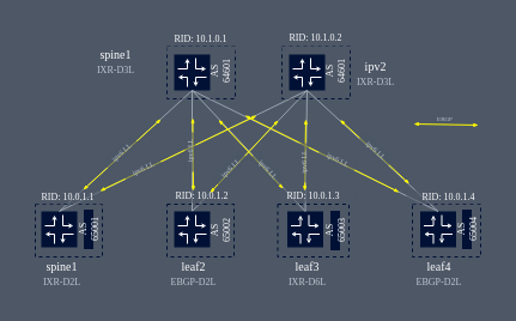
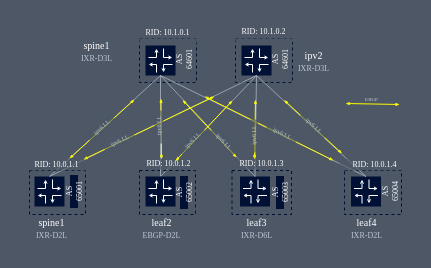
- <mxCell id="67" value="&lt;font face=&quot;Fira Code&quot; data-font-src=&quot;https://fonts.googleapis.com/css?family=Fira+Code&quot;&gt;AS 65004&lt;/font&gt;" style="rounded=0;whiteSpace=wrap;html=1;dashed=1;fillColor=#001135;fontFamily=Manrope;fontSource=https%3A%2F%2Ffonts.googleapis.com%2Fcss%3Ffamily%3DManrope;fontSize=8;fontColor=#FFFFFF;strokeColor=none;rotation=-90;" vertex="1" parent="1"><mxGeometry x="373" y="187" width="33" height="8" as="geometry" /></mxCell>
+ <mxCell id="67" value="&lt;font face=&quot;Fira Code&quot; data-font-src=&quot;https://fonts.googleapis.com/css?family=Fira+Code&quot;&gt;AS 65004&lt;/font&gt;" style="rounded=0;whiteSpace=wrap;html=1;dashed=1;fillColor=#4D5766;fontFamily=Manrope;fontSource=https%3A%2F%2Ffonts.googleapis.com%2Fcss%3Ffamily%3DManrope;fontSize=8;fontColor=#FFFFFF;strokeColor=none;rotation=-90;" vertex="1" parent="1"><mxGeometry x="373" y="187" width="33" height="8" as="geometry" /></mxCell>
- <mxCell id="65" value="&lt;font face=&quot;Fira Code&quot; data-font-src=&quot;https://fonts.googleapis.com/css?family=Fira+Code&quot;&gt;AS 65002&lt;/font&gt;" style="rounded=0;whiteSpace=wrap;html=1;dashed=1;fillColor=#4D5766;fontFamily=Manrope;fontSource=https%3A%2F%2Ffonts.googleapis.com%2Fcss%3Ffamily%3DManrope;fontSize=8;fontColor=#FFFFFF;strokeColor=none;rotation=-90;" vertex="1" parent="1"><mxGeometry x="167" y="188" width="33" height="8" as="geometry" /></mxCell>
+ <mxCell id="65" value="&lt;font face=&quot;Fira Code&quot; data-font-src=&quot;https://fonts.googleapis.com/css?family=Fira+Code&quot;&gt;AS 65002&lt;/font&gt;" style="rounded=0;whiteSpace=wrap;html=1;dashed=1;fillColor=#001135;fontFamily=Manrope;fontSource=https%3A%2F%2Ffonts.googleapis.com%2Fcss%3Ffamily%3DManrope;fontSize=8;fontColor=#FFFFFF;strokeColor=none;rotation=-90;" vertex="1" parent="1"><mxGeometry x="167" y="188" width="33" height="8" as="geometry" /></mxCell>
- <mxCell id="57" value="&lt;font&gt;leaf4&lt;br&gt;&lt;font style=&quot;font-size: 8px&quot; color=&quot;#bec8d2&quot;&gt;EBGP-D2L&lt;/font&gt;&lt;br&gt;&lt;/font&gt;" style="text;html=1;align=center;verticalAlign=middle;resizable=0;points=[];autosize=1;fontSize=10;fontFamily=Manrope;fontStyle=0;fontColor=#FFFFFF;" vertex="1" parent="1"><mxGeometry x="342.5" y="210" width="47" height="36" as="geometry" /></mxCell>
+ <mxCell id="57" value="&lt;font&gt;leaf4&lt;br&gt;&lt;font style=&quot;font-size: 8px&quot; color=&quot;#bec8d2&quot;&gt;IXR-D2L&lt;/font&gt;&lt;br&gt;&lt;/font&gt;" style="text;html=1;align=center;verticalAlign=middle;resizable=0;points=[];autosize=1;fontSize=10;fontFamily=Manrope;fontStyle=0;fontColor=#FFFFFF;" vertex="1" parent="1"><mxGeometry x="342.5" y="210" width="47" height="36" as="geometry" /></mxCell>
